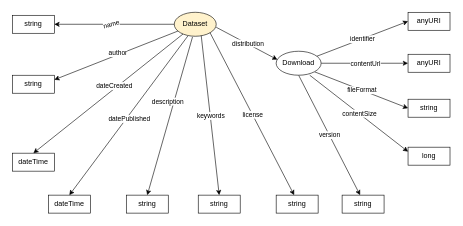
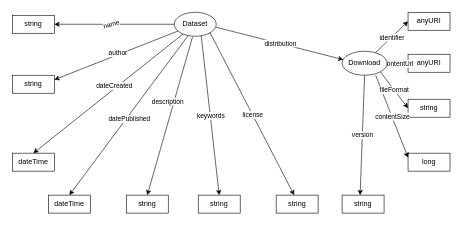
- <mxCell id="2" value="Dataset" style="ellipse;whiteSpace=wrap;html=1;fillColor=#fff2cc;" parent="1" vertex="1"><mxGeometry x="290" y="20" width="70" height="40" as="geometry" /></mxCell>
+ <mxCell id="2" value="Dataset" style="ellipse;whiteSpace=wrap;html=1;" parent="1" vertex="1"><mxGeometry x="290" y="20" width="70" height="40" as="geometry" /></mxCell>
- <mxCell id="36" value="Download" style="ellipse;whiteSpace=wrap;html=1;" parent="1" vertex="1"><mxGeometry x="460" y="85" width="75" height="40" as="geometry" /></mxCell>
+ <mxCell id="36" value="Download" style="ellipse;whiteSpace=wrap;html=1;" parent="1" vertex="1"><mxGeometry x="570" y="85" width="75" height="40" as="geometry" /></mxCell>
- <mxCell id="27" value="long" style="rounded=0;whiteSpace=wrap;html=1;" parent="1" vertex="1"><mxGeometry x="680" y="245" width="70" height="30" as="geometry" /></mxCell>
+ <mxCell id="27" value="long" style="rounded=0;whiteSpace=wrap;html=1;" parent="1" vertex="1"><mxGeometry x="680" y="255" width="70" height="30" as="geometry" /></mxCell>
